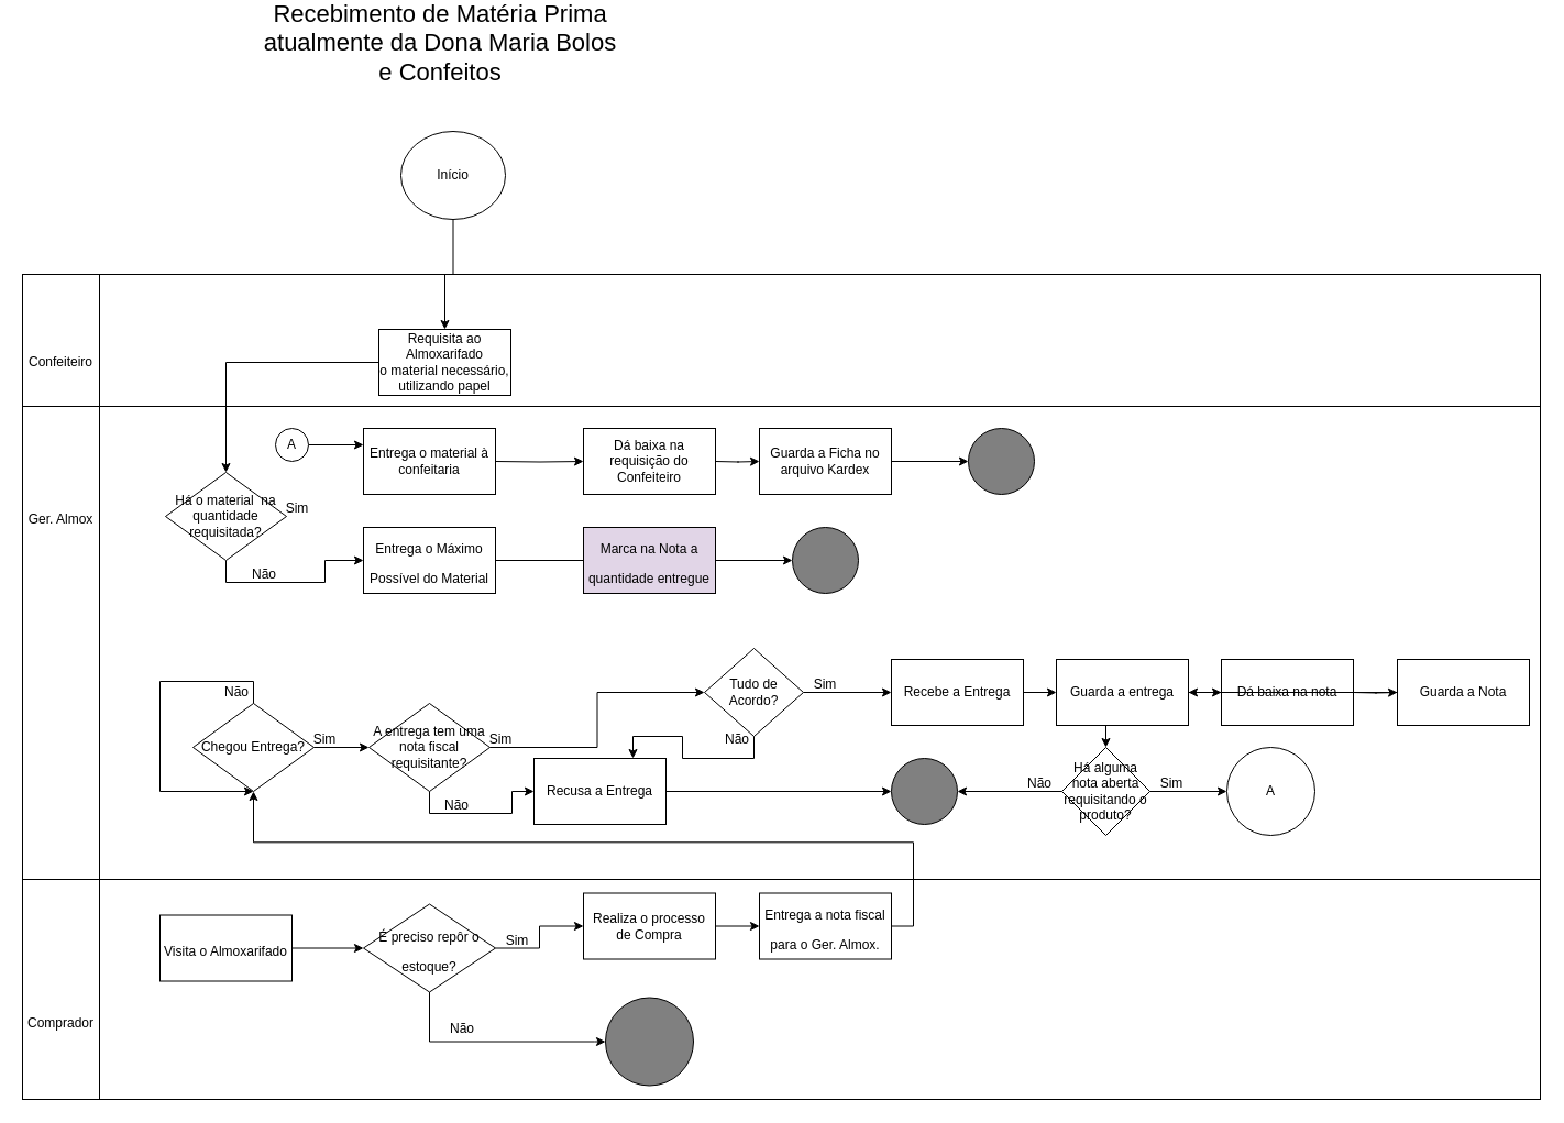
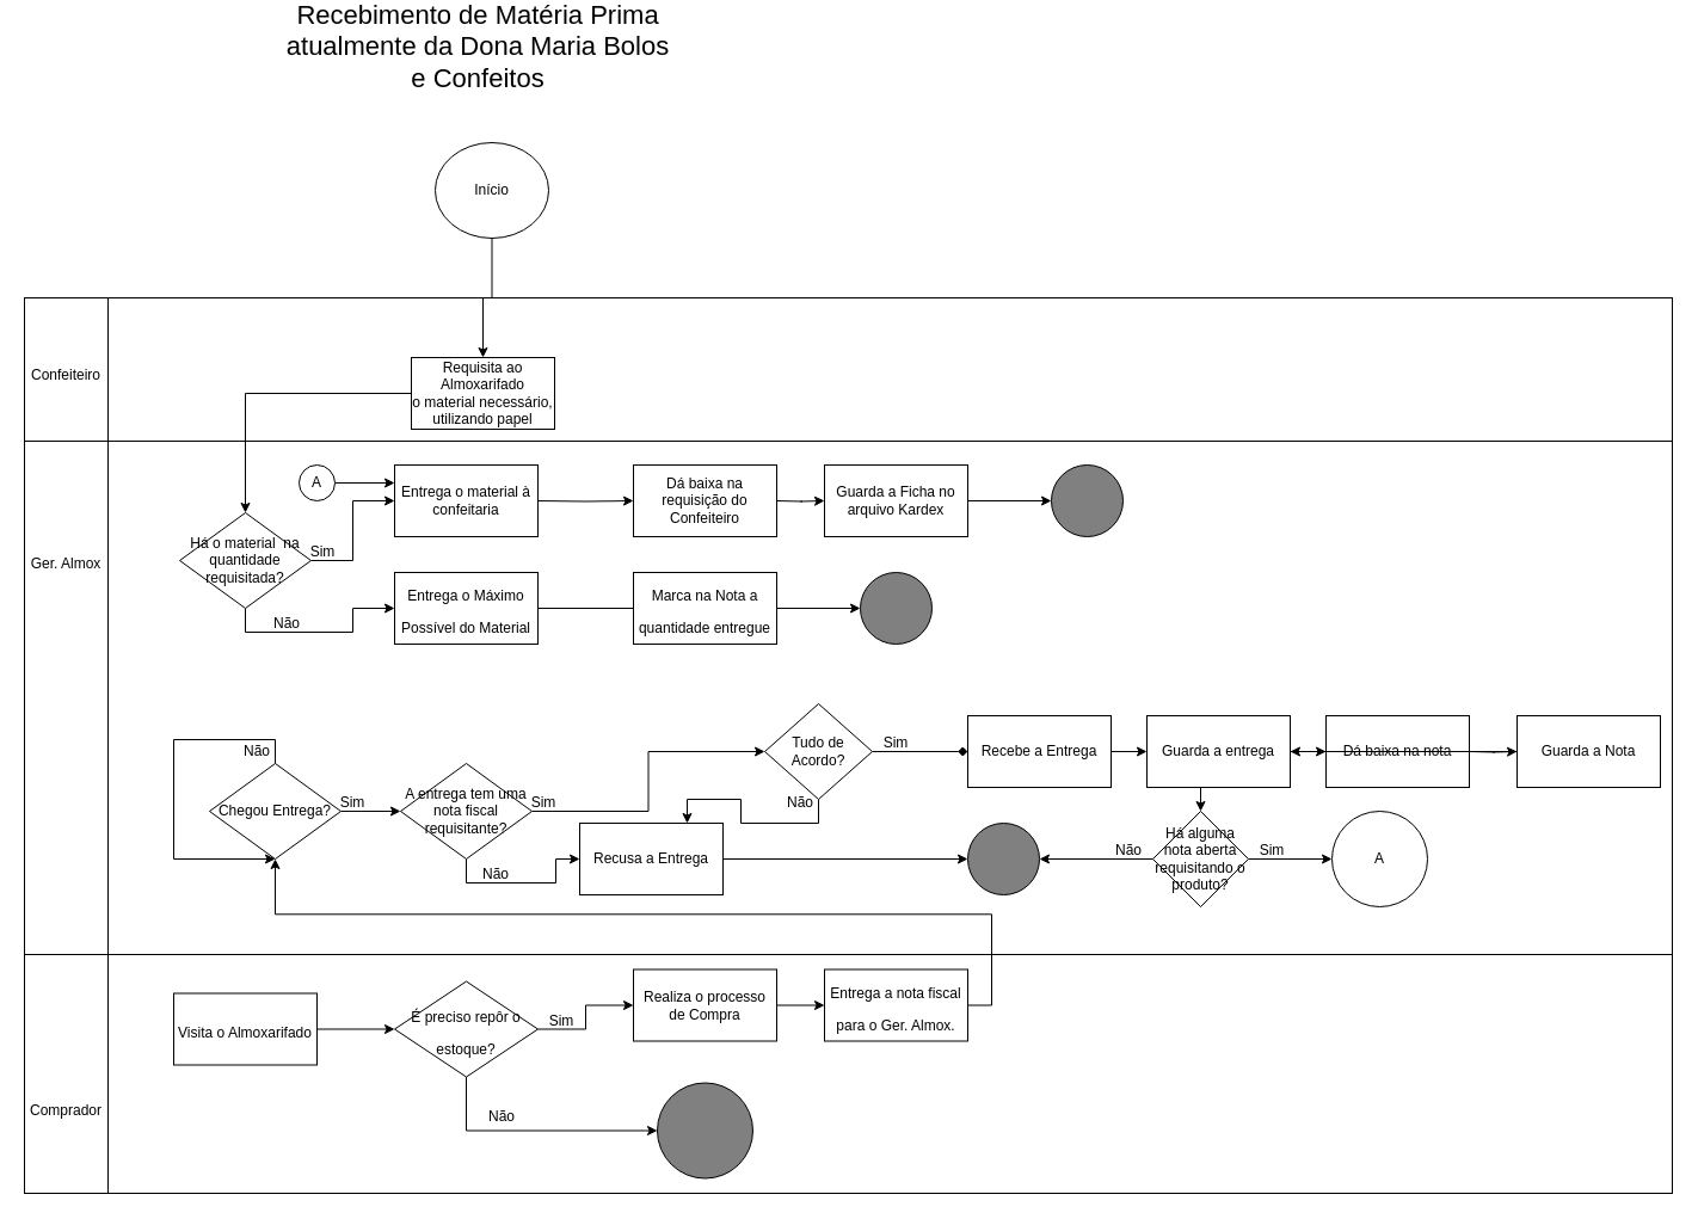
- <mxCell id="8" value="Confeiteiro" style="text;html=1;strokeColor=none;fillColor=none;align=center;verticalAlign=middle;whiteSpace=wrap;rounded=0;" vertex="1" parent="1"><mxGeometry x="30" y="310" width="50" height="20" as="geometry" /></mxCell>
+ <mxCell id="8" value="Confeiteiro" style="text;html=1;strokeColor=none;fillColor=none;align=center;verticalAlign=middle;whiteSpace=wrap;rounded=0;" vertex="1" parent="1"><mxGeometry x="30" y="295" width="50" height="20" as="geometry" /></mxCell>
+ <mxCell id="11" value="" style="edgeStyle=orthogonalEdgeStyle;rounded=0;orthogonalLoop=1;jettySize=auto;html=1;fontSize=22;entryX=0;entryY=0.5;entryDx=0;entryDy=0;" edge="1" parent="1" source="13" target="26"><mxGeometry relative="1" as="geometry"><mxPoint x="330" y="410" as="targetPoint" /></mxGeometry></mxCell>
- <mxCell id="21" value="&lt;font style=&quot;font-size: 12px&quot;&gt;Marca na Nota a quantidade entregue&lt;/font&gt;" style="whiteSpace=wrap;html=1;rounded=0;fontSize=22;fillColor=#e1d5e7;" vertex="1" parent="1"><mxGeometry x="530" y="470" width="120" height="60" as="geometry" /></mxCell>
+ <mxCell id="21" value="&lt;font style=&quot;font-size: 12px&quot;&gt;Marca na Nota a quantidade entregue&lt;/font&gt;" style="whiteSpace=wrap;html=1;rounded=0;fontSize=22;" vertex="1" parent="1"><mxGeometry x="530" y="470" width="120" height="60" as="geometry" /></mxCell>
- <mxCell id="71" style="edgeStyle=orthogonalEdgeStyle;rounded=0;orthogonalLoop=1;jettySize=auto;html=1;exitX=1;exitY=0.5;exitDx=0;exitDy=0;fontSize=12;" edge="1" parent="1" source="73" target="70"><mxGeometry relative="1" as="geometry" /></mxCell>
+ <mxCell id="71" style="edgeStyle=orthogonalEdgeStyle;rounded=0;orthogonalLoop=1;jettySize=auto;html=1;exitX=1;exitY=0.5;exitDx=0;exitDy=0;fontSize=12;endArrow=diamond;" edge="1" parent="1" source="73" target="70"><mxGeometry relative="1" as="geometry" /></mxCell>
